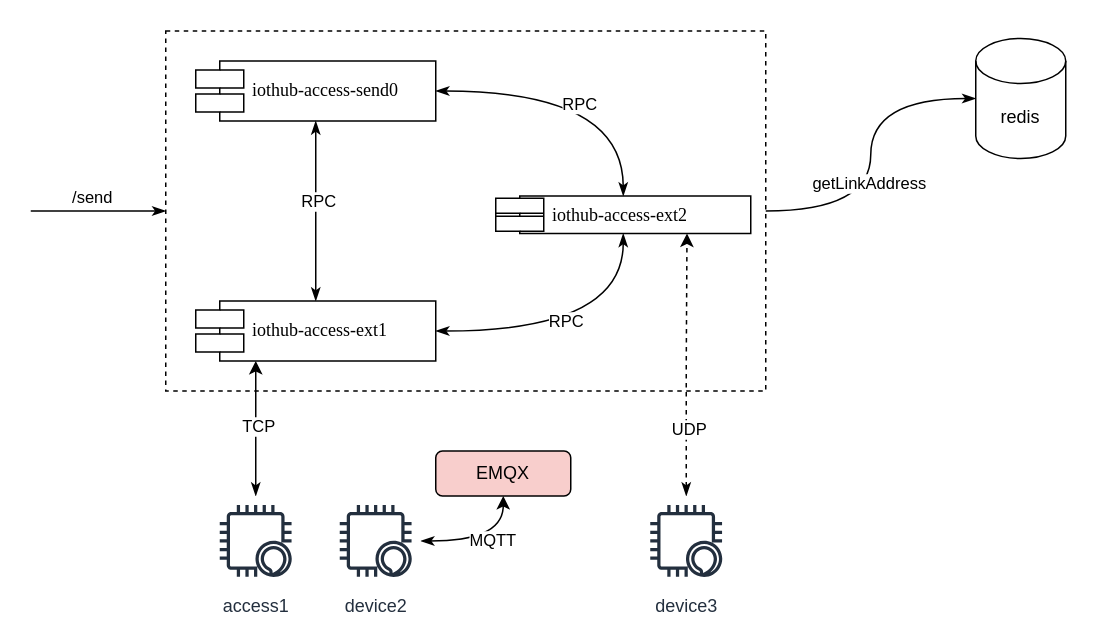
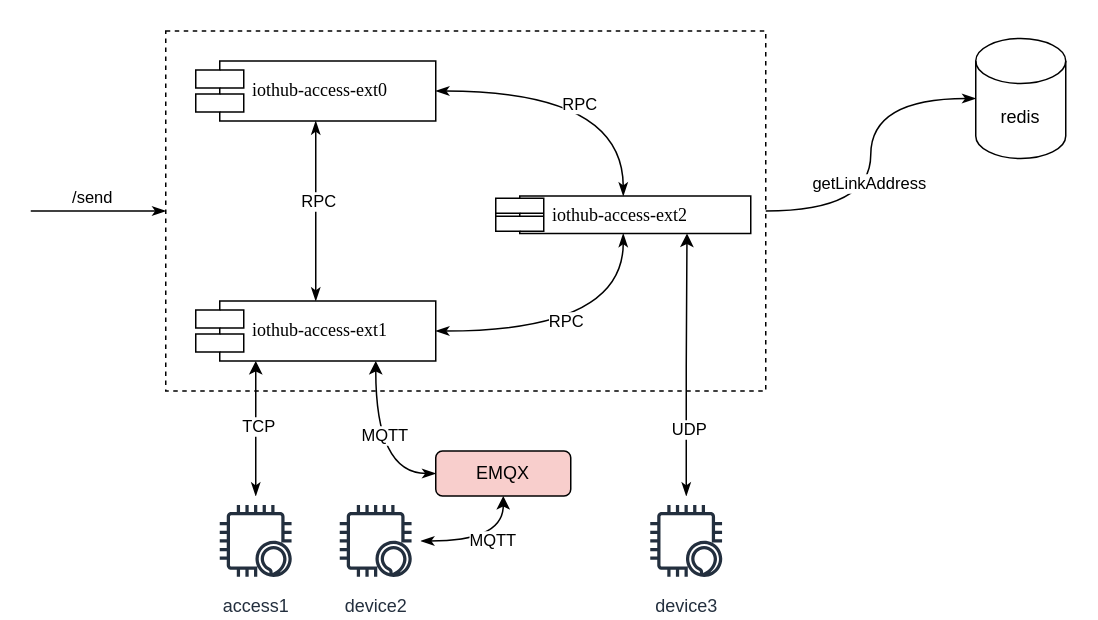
- <mxCell id="8" value="iothub-access-send0" style="shape=component;align=left;spacingLeft=36;rounded=0;shadow=0;comic=0;labelBackgroundColor=none;strokeColor=#000000;strokeWidth=1;fillColor=#ffffff;fontFamily=Verdana;fontSize=12;fontColor=#000000;html=1;" parent="1" vertex="1"><mxGeometry x="130" y="40" width="160" height="40" as="geometry" /></mxCell>
+ <mxCell id="8" value="iothub-access-ext0" style="shape=component;align=left;spacingLeft=36;rounded=0;shadow=0;comic=0;labelBackgroundColor=none;strokeColor=#000000;strokeWidth=1;fillColor=#ffffff;fontFamily=Verdana;fontSize=12;fontColor=#000000;html=1;" parent="1" vertex="1"><mxGeometry x="130" y="40" width="160" height="40" as="geometry" /></mxCell>
- <mxCell id="24" style="edgeStyle=orthogonalEdgeStyle;rounded=0;orthogonalLoop=1;jettySize=auto;html=1;entryX=0.75;entryY=1;entryDx=0;entryDy=0;startArrow=classicThin;startFill=1;dashed=1;" parent="1" source="26" target="16" edge="1"><mxGeometry relative="1" as="geometry" /></mxCell>
+ <mxCell id="24" style="edgeStyle=orthogonalEdgeStyle;rounded=0;orthogonalLoop=1;jettySize=auto;html=1;entryX=0.75;entryY=1;entryDx=0;entryDy=0;startArrow=classicThin;startFill=1;" parent="1" source="26" target="16" edge="1"><mxGeometry relative="1" as="geometry" /></mxCell>
+ <mxCell id="27" style="edgeStyle=orthogonalEdgeStyle;rounded=0;orthogonalLoop=1;jettySize=auto;html=1;entryX=0.75;entryY=1;entryDx=0;entryDy=0;exitX=0;exitY=0.5;exitDx=0;exitDy=0;curved=1;startArrow=classicThin;startFill=1;" parent="1" source="29" target="13" edge="1"><mxGeometry relative="1" as="geometry" /></mxCell>
+ <mxCell id="28" value="MQTT" style="edgeLabel;html=1;align=center;verticalAlign=middle;resizable=0;points=[];" vertex="1" connectable="0" parent="27"><mxGeometry x="0.148" y="-5" relative="1" as="geometry"><mxPoint as="offset" /></mxGeometry></mxCell>
